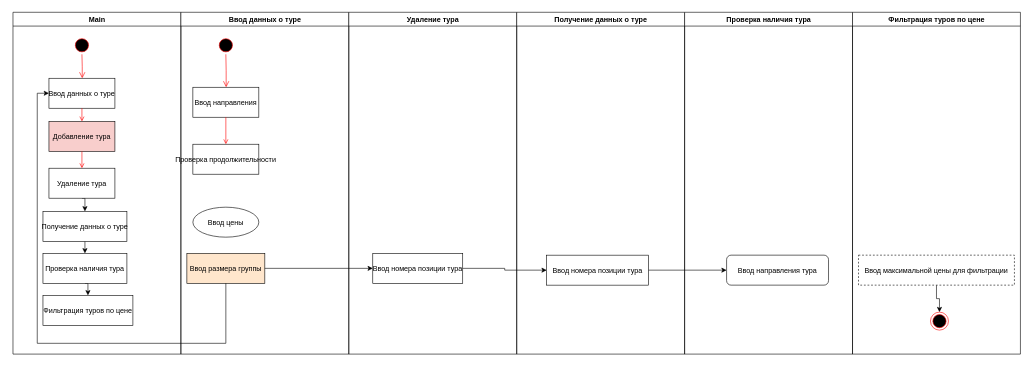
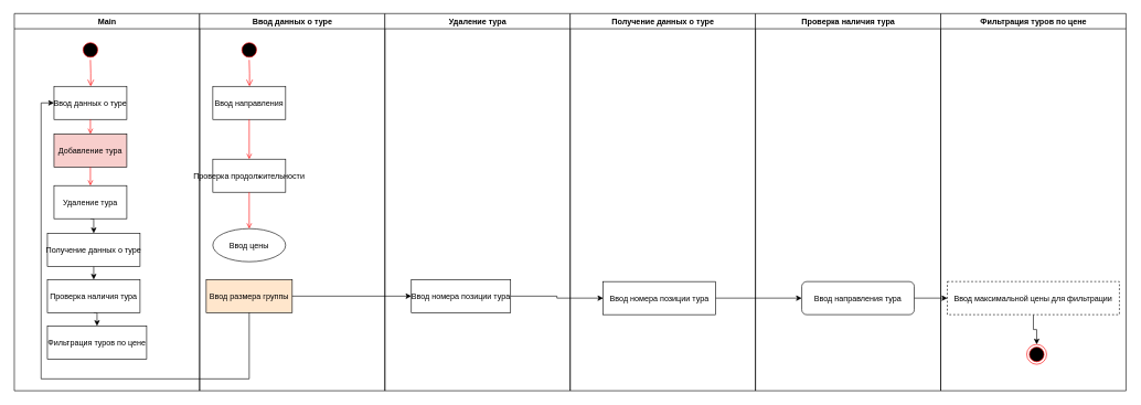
- <mxCell id="19" value="Ввод направления" style="" parent="16" vertex="1"><mxGeometry x="20" y="125" width="110" height="50" as="geometry" /></mxCell>
+ <mxCell id="19" value="Ввод направления" style="" parent="16" vertex="1"><mxGeometry x="20" y="110" width="110" height="50" as="geometry" /></mxCell>
+ <mxCell id="23" value="" style="endArrow=open;strokeColor=#FF0000;endFill=1;rounded=0" parent="16" source="20" target="22" edge="1"><mxGeometry relative="1" as="geometry" /></mxCell>
+ <mxCell id="38" style="edgeStyle=orthogonalEdgeStyle;rounded=0;orthogonalLoop=1;jettySize=auto;html=1;exitX=1;exitY=0.5;exitDx=0;exitDy=0;entryX=0;entryY=0.5;entryDx=0;entryDy=0;" edge="1" parent="1" source="30" target="33"><mxGeometry relative="1" as="geometry" /></mxCell>
